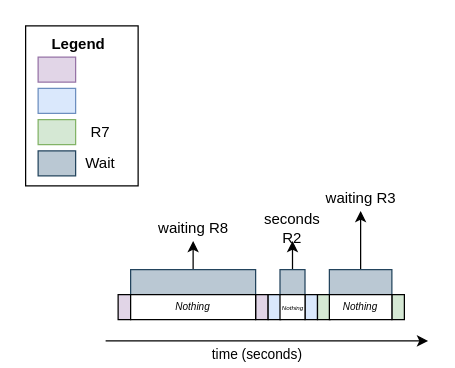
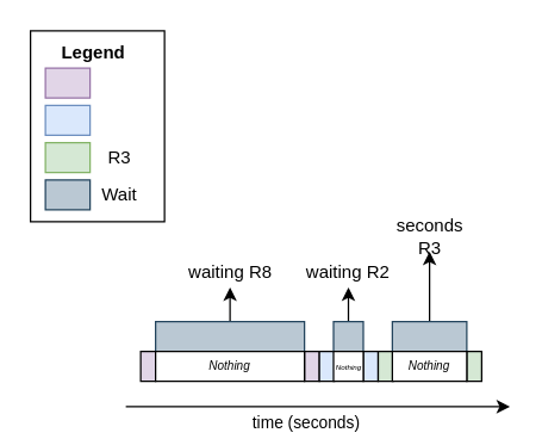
- <mxCell id="9" value="R7" style="text;html=1;strokeColor=none;fillColor=none;align=center;verticalAlign=middle;whiteSpace=wrap;rounded=0;" parent="1" vertex="1"><mxGeometry x="60" y="95" width="40" height="20" as="geometry" /></mxCell>
+ <mxCell id="9" value="R3" style="text;html=1;strokeColor=none;fillColor=none;align=center;verticalAlign=middle;whiteSpace=wrap;rounded=0;" parent="1" vertex="1"><mxGeometry x="60" y="95" width="40" height="20" as="geometry" /></mxCell>
- <mxCell id="25" value="waiting R3" style="text;html=1;strokeColor=none;fillColor=none;align=center;verticalAlign=middle;whiteSpace=wrap;rounded=0;" parent="1" vertex="1"><mxGeometry x="255.5" y="148" width="65" height="20" as="geometry" /></mxCell>
+ <mxCell id="25" value="seconds R3" style="text;html=1;strokeColor=none;fillColor=none;align=center;verticalAlign=middle;whiteSpace=wrap;rounded=0;" parent="1" vertex="1"><mxGeometry x="255.5" y="148" width="65" height="20" as="geometry" /></mxCell>
- <mxCell id="24" value="seconds R2" style="text;html=1;strokeColor=none;fillColor=none;align=center;verticalAlign=middle;whiteSpace=wrap;rounded=0;" parent="1" vertex="1"><mxGeometry x="201" y="172" width="65" height="20" as="geometry" /></mxCell>
+ <mxCell id="24" value="waiting R2" style="text;html=1;strokeColor=none;fillColor=none;align=center;verticalAlign=middle;whiteSpace=wrap;rounded=0;" parent="1" vertex="1"><mxGeometry x="201" y="172" width="65" height="20" as="geometry" /></mxCell>
